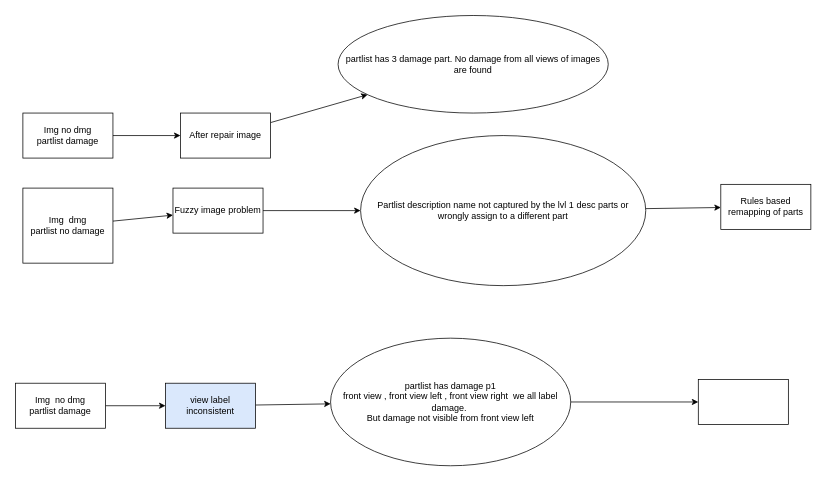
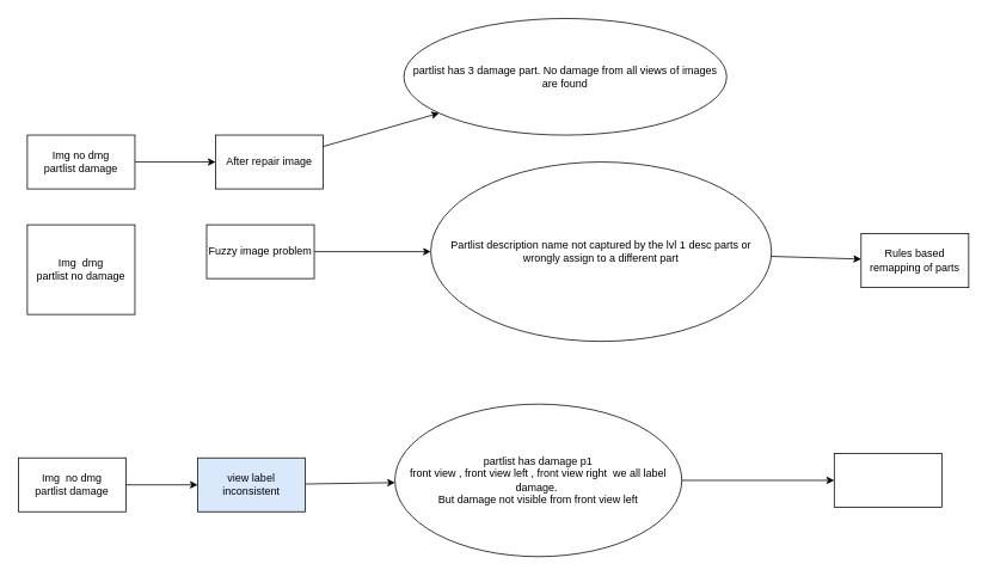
- <mxCell id="19" value="Rules based remapping of parts" style="whiteSpace=wrap;html=1;rounded=0;" vertex="1" parent="1"><mxGeometry x="960" y="245" width="120" height="60" as="geometry" /></mxCell>
+ <mxCell id="19" value="Rules based remapping of parts" style="whiteSpace=wrap;html=1;rounded=0;" vertex="1" parent="1"><mxGeometry x="960" y="260" width="120" height="60" as="geometry" /></mxCell>
- <mxCell id="6" value="" style="edgeStyle=none;html=1;" edge="1" parent="1" source="7" target="9"><mxGeometry relative="1" as="geometry" /></mxCell>
